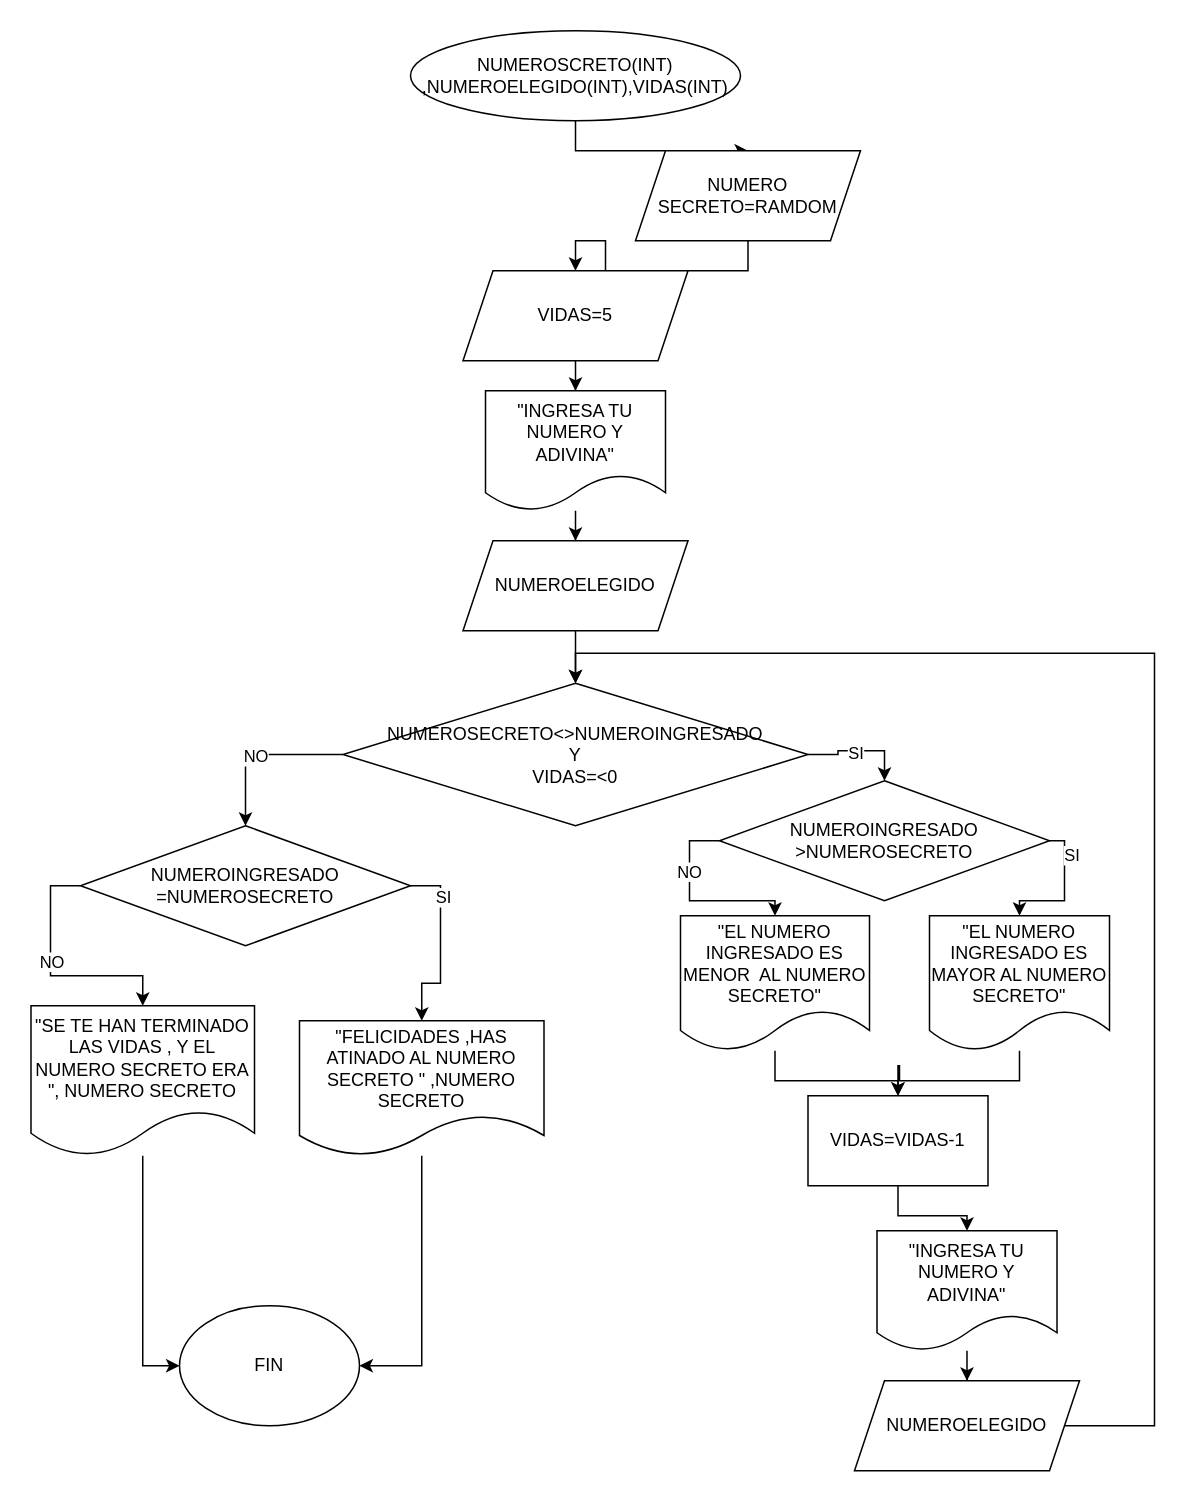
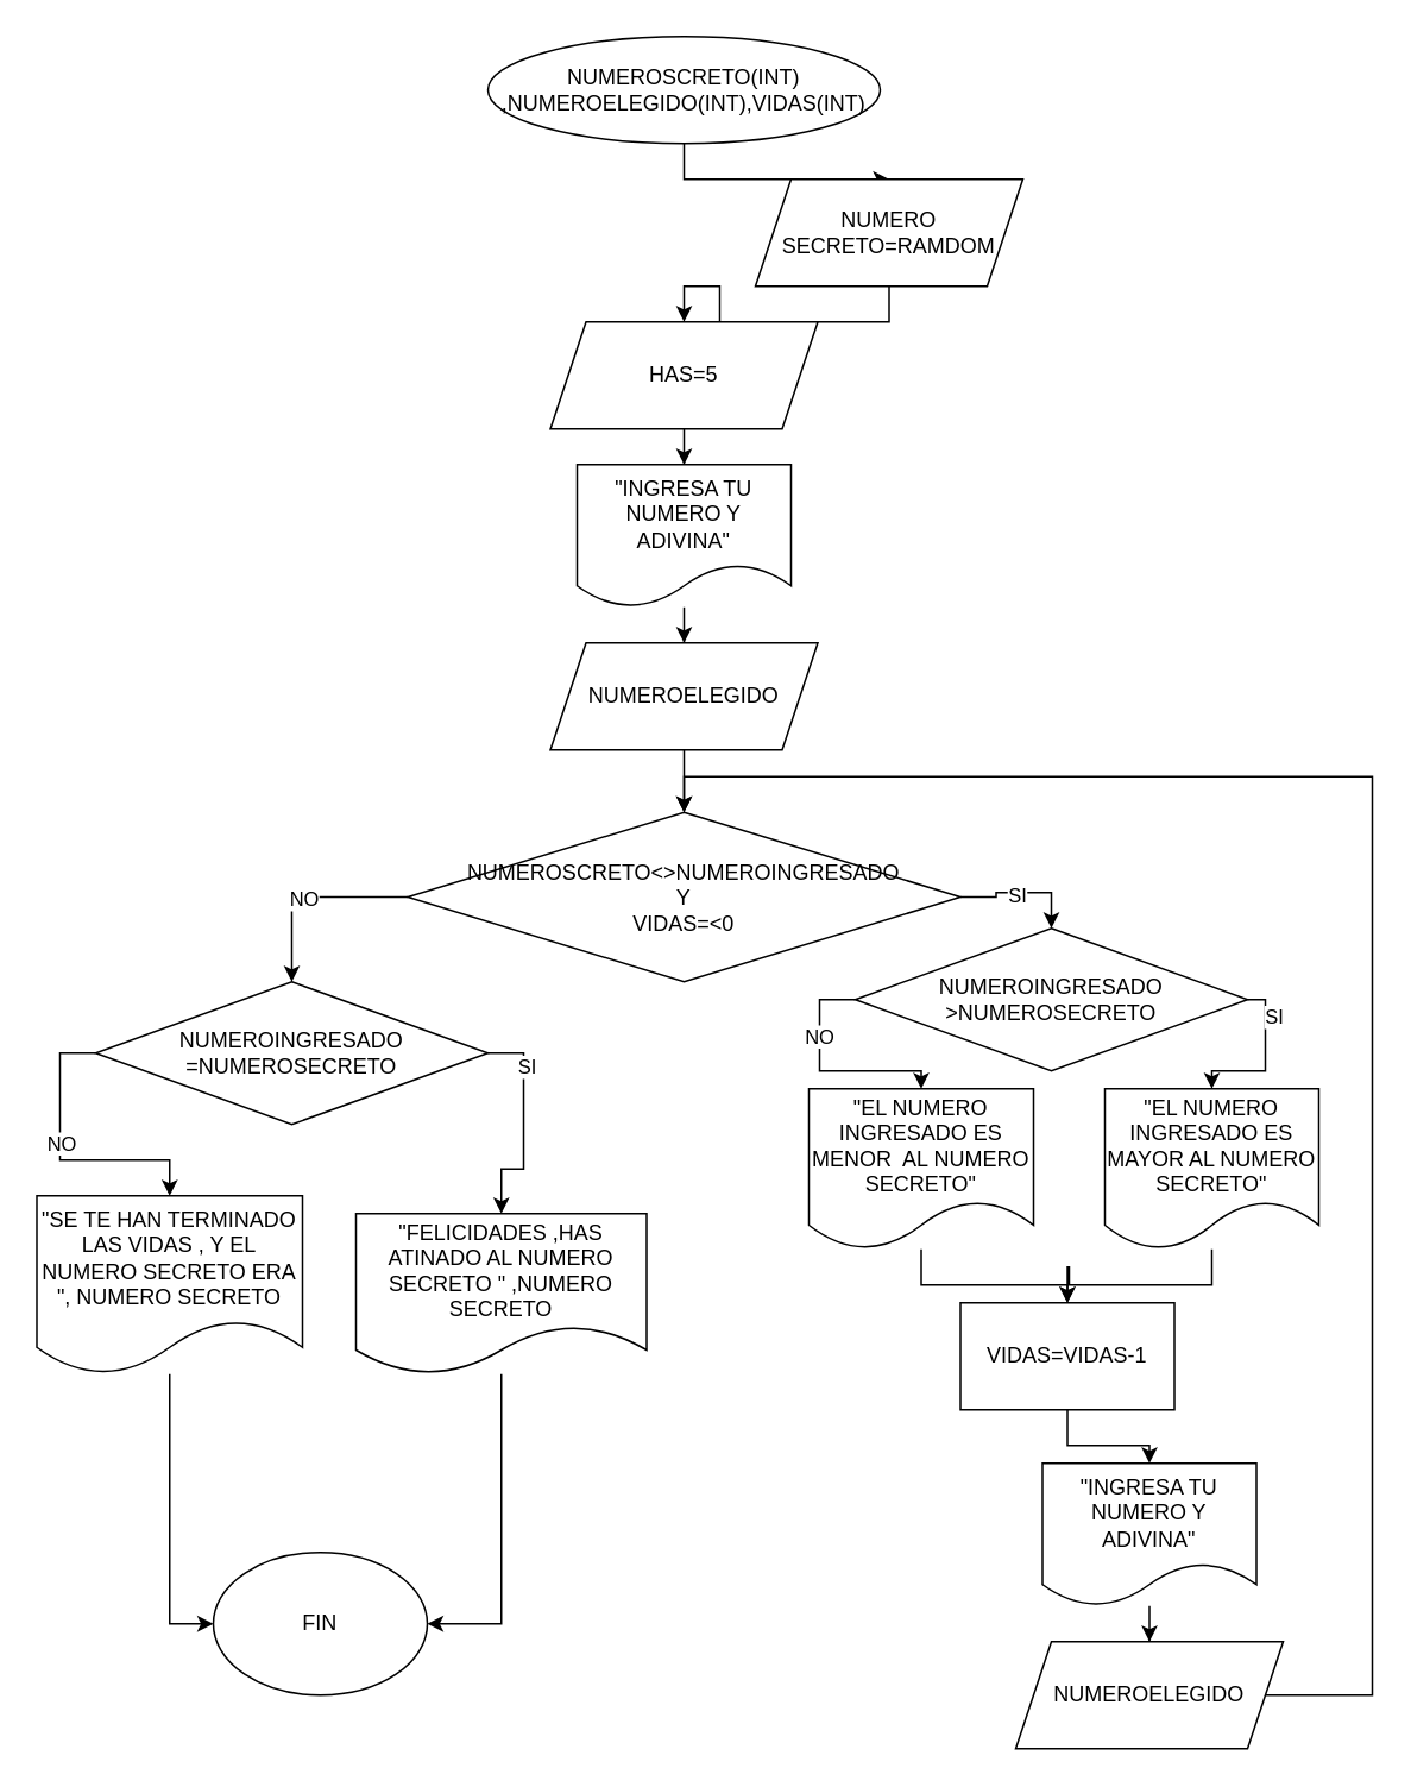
- <mxCell id="7" value="VIDAS=5" style="shape=parallelogram;perimeter=parallelogramPerimeter;whiteSpace=wrap;html=1;fixedSize=1;" vertex="1" parent="1"><mxGeometry x="308" y="180" width="150" height="60" as="geometry" /></mxCell>
+ <mxCell id="7" value="HAS=5" style="shape=parallelogram;perimeter=parallelogramPerimeter;whiteSpace=wrap;html=1;fixedSize=1;" vertex="1" parent="1"><mxGeometry x="308" y="180" width="150" height="60" as="geometry" /></mxCell>
- <mxCell id="16" value="NUMEROSECRETO&amp;lt;&amp;gt;NUMEROINGRESADO&lt;br&gt;Y&lt;br&gt;VIDAS=&amp;lt;0" style="rhombus;whiteSpace=wrap;html=1;" vertex="1" parent="1"><mxGeometry x="228" y="455" width="310" height="95" as="geometry" /></mxCell>
+ <mxCell id="16" value="NUMEROSCRETO&amp;lt;&amp;gt;NUMEROINGRESADO&lt;br&gt;Y&lt;br&gt;VIDAS=&amp;lt;0" style="rhombus;whiteSpace=wrap;html=1;" vertex="1" parent="1"><mxGeometry x="228" y="455" width="310" height="95" as="geometry" /></mxCell>
